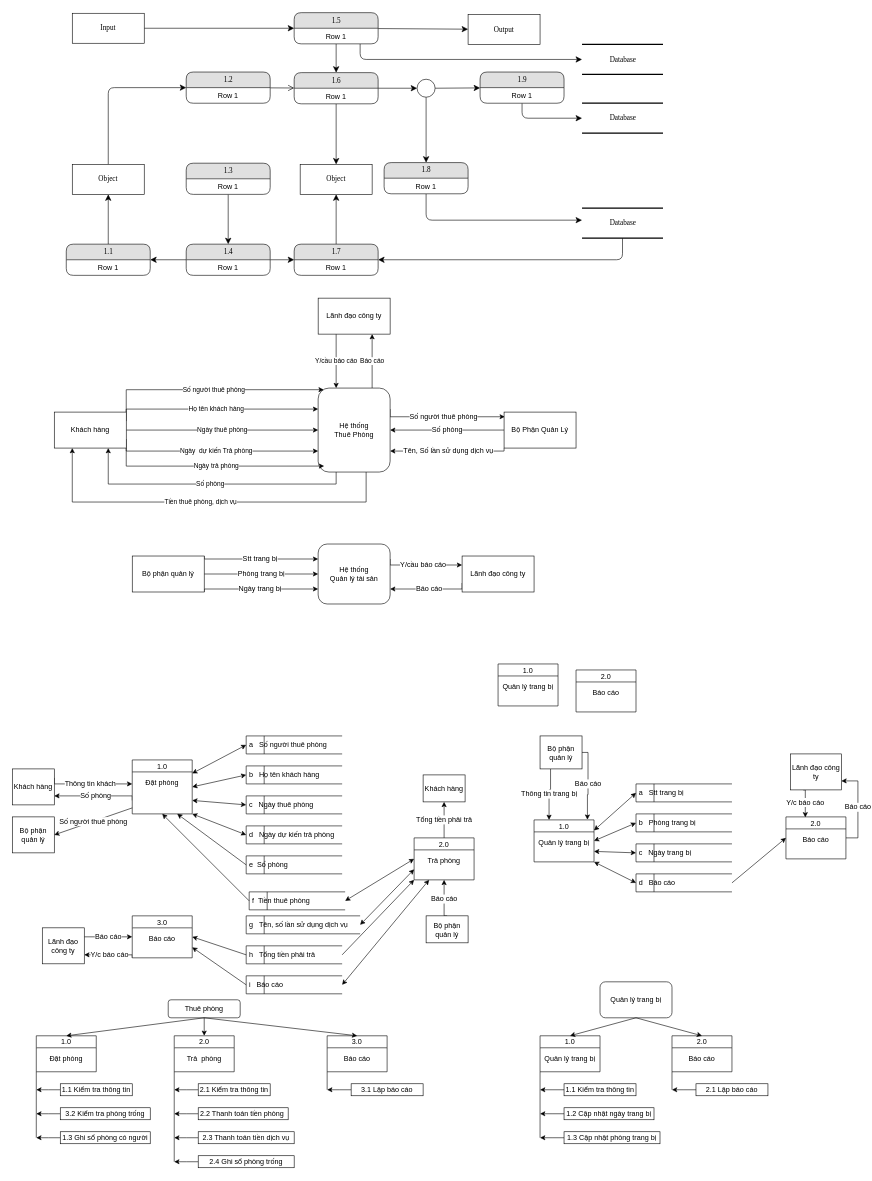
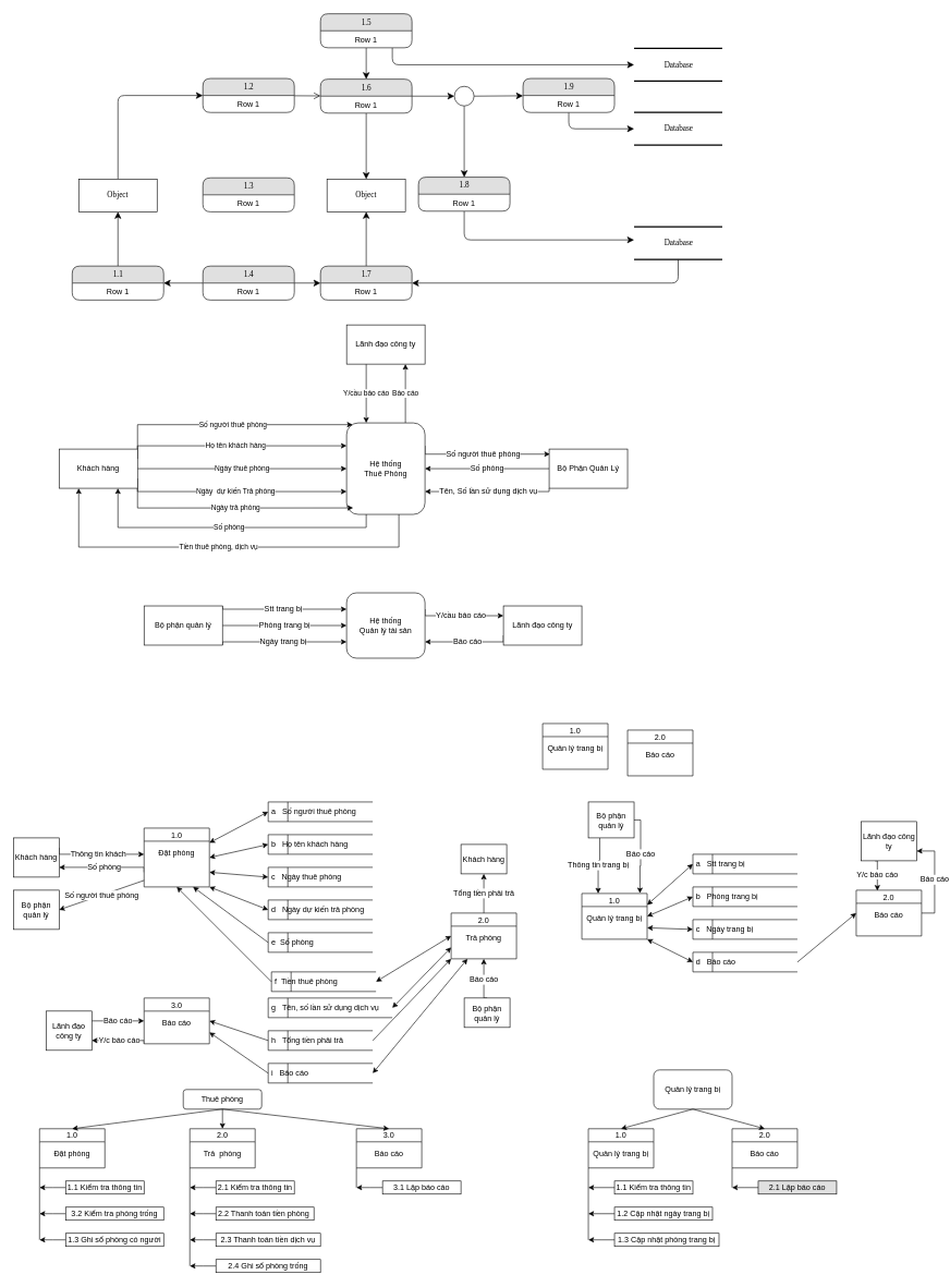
- <mxCell id="6" value="Input" style="whiteSpace=wrap;html=1;rounded=0;shadow=0;comic=0;labelBackgroundColor=none;strokeWidth=1;fontFamily=Verdana;fontSize=12;align=center;" parent="1" vertex="1"><mxGeometry x="120" y="21" width="120" height="50" as="geometry" /></mxCell>
- <mxCell id="5" style="edgeStyle=none;html=1;labelBackgroundColor=none;startFill=0;startSize=8;endFill=1;endSize=8;fontFamily=Verdana;fontSize=12;" parent="1" source="6" target="10" edge="1"><mxGeometry relative="1" as="geometry" /></mxCell>
- <mxCell id="7" style="edgeStyle=none;html=1;labelBackgroundColor=none;startFill=0;startSize=8;endFill=1;endSize=8;fontFamily=Verdana;fontSize=12;" parent="1" source="10" target="4" edge="1"><mxGeometry relative="1" as="geometry" /></mxCell>
- <mxCell id="4" value="Output" style="whiteSpace=wrap;html=1;rounded=0;shadow=0;comic=0;labelBackgroundColor=none;strokeWidth=1;fontFamily=Verdana;fontSize=12;align=center;" parent="1" vertex="1"><mxGeometry x="780" y="23" width="120" height="50" as="geometry" /></mxCell>
- <mxCell id="24" style="edgeStyle=none;html=1;labelBackgroundColor=none;startFill=0;startSize=8;endFill=1;endSize=8;fontFamily=Verdana;fontSize=12;" parent="1" source="25" target="35" edge="1"><mxGeometry relative="1" as="geometry" /></mxCell>
- <mxCell id="161" value="2.1 Lập báo cáo" style="rounded=0;whiteSpace=wrap;html=1;fontSize=12;" vertex="1" parent="1"><mxGeometry x="1160" y="1806" width="120" height="20" as="geometry" /></mxCell>
+ <mxCell id="161" value="2.1 Lập báo cáo" style="rounded=0;whiteSpace=wrap;html=1;fontSize=12;fillColor=#e0e0e0;" vertex="1" parent="1"><mxGeometry x="1160" y="1806" width="120" height="20" as="geometry" /></mxCell>
